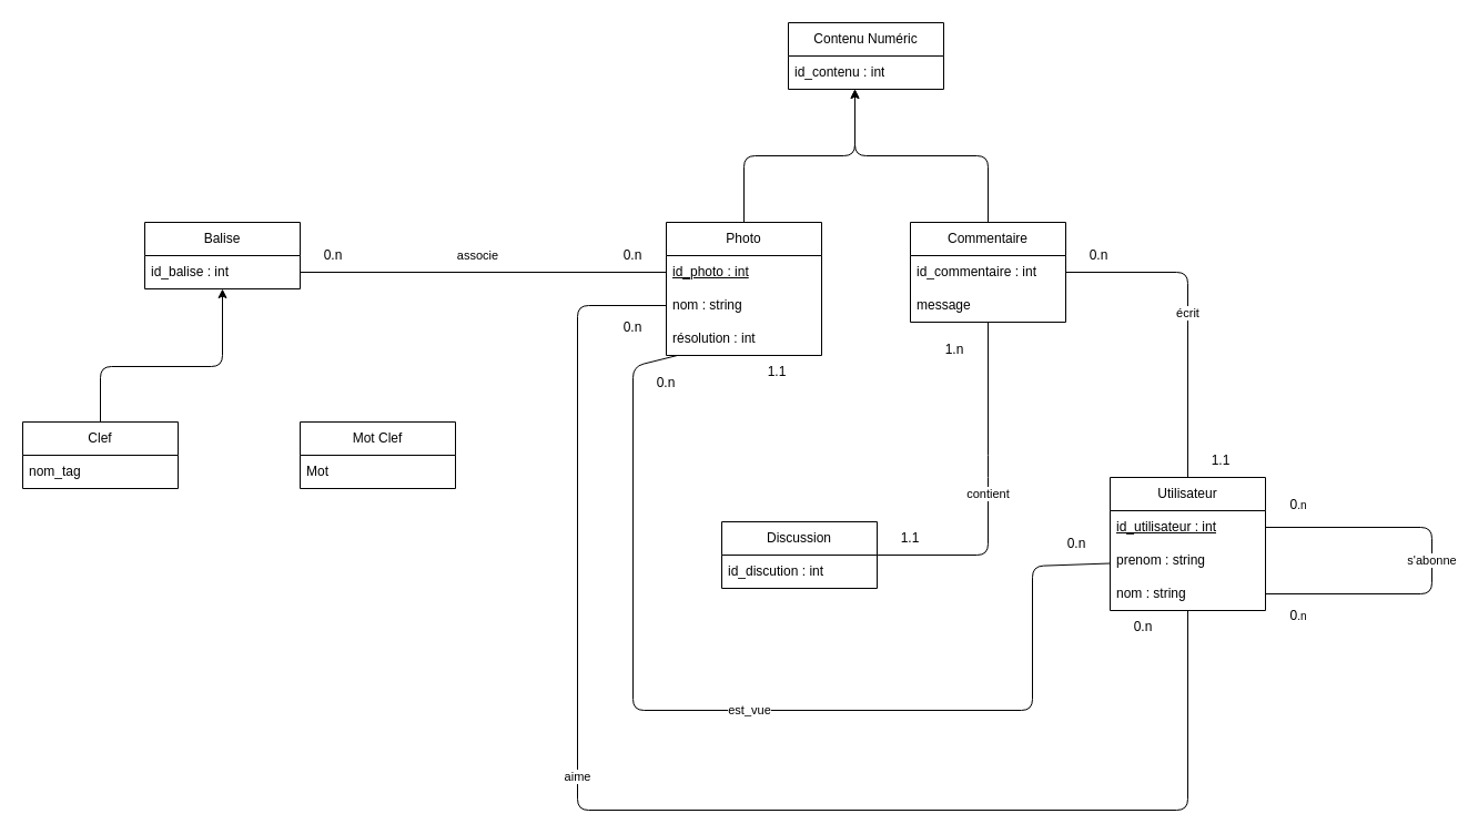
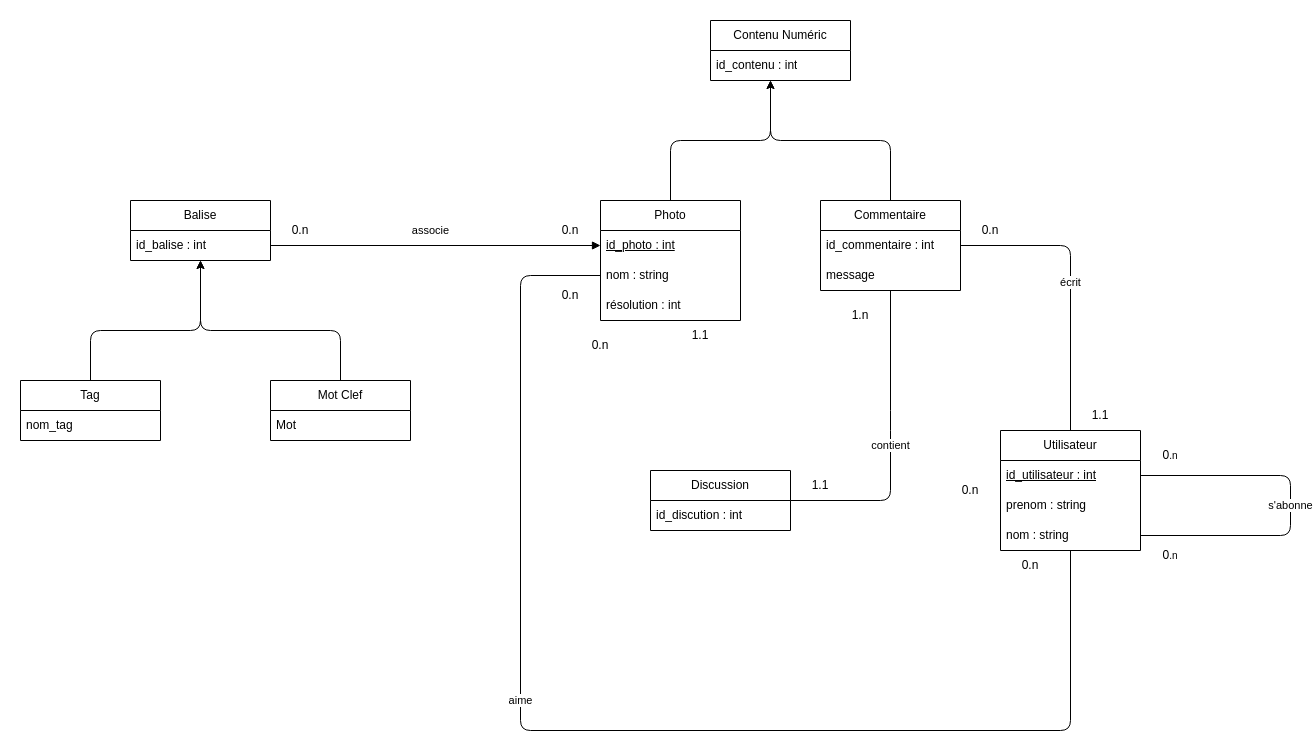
- <mxCell id="34" value="associe" style="endArrow=none;html=1;" edge="1" parent="1" source="33" target="8"><mxGeometry x="-0.03" y="15" width="50" height="50" relative="1" as="geometry"><mxPoint x="330" y="380" as="sourcePoint" /><mxPoint x="380" y="330" as="targetPoint" /><mxPoint as="offset" /></mxGeometry></mxCell>
+ <mxCell id="34" value="associe" style="endArrow=block;html=1;" edge="1" parent="1" source="33" target="8"><mxGeometry x="-0.03" y="15" width="50" height="50" relative="1" as="geometry"><mxPoint x="330" y="380" as="sourcePoint" /><mxPoint x="380" y="330" as="targetPoint" /><mxPoint as="offset" /></mxGeometry></mxCell>
+ <mxCell id="41" value="" style="endArrow=classic;html=1;" edge="1" parent="1" source="37" target="33"><mxGeometry width="50" height="50" relative="1" as="geometry"><mxPoint x="310" y="380" as="sourcePoint" /><mxPoint x="360" y="330" as="targetPoint" /><Array as="points"><mxPoint x="340" y="330" /><mxPoint x="200" y="330" /></Array></mxGeometry></mxCell>
- <mxCell id="35" value="Clef" style="swimlane;fontStyle=0;childLayout=stackLayout;horizontal=1;startSize=30;horizontalStack=0;resizeParent=1;resizeParentMax=0;resizeLast=0;collapsible=1;marginBottom=0;whiteSpace=wrap;html=1;" vertex="1" parent="1"><mxGeometry x="20" y="380" width="140" height="60" as="geometry" /></mxCell>
+ <mxCell id="35" value="Tag" style="swimlane;fontStyle=0;childLayout=stackLayout;horizontal=1;startSize=30;horizontalStack=0;resizeParent=1;resizeParentMax=0;resizeLast=0;collapsible=1;marginBottom=0;whiteSpace=wrap;html=1;" vertex="1" parent="1"><mxGeometry x="20" y="380" width="140" height="60" as="geometry" /></mxCell>
- <mxCell id="43" value="est_vue" style="endArrow=none;html=1;" edge="1" parent="1" source="10" target="4"><mxGeometry x="0.0" width="50" height="50" relative="1" as="geometry"><mxPoint x="710" y="430" as="sourcePoint" /><mxPoint x="760" y="380" as="targetPoint" /><Array as="points"><mxPoint x="570" y="330" /><mxPoint x="570" y="640" /><mxPoint x="930" y="640" /><mxPoint x="930" y="510" /></Array><mxPoint as="offset" /></mxGeometry></mxCell>
